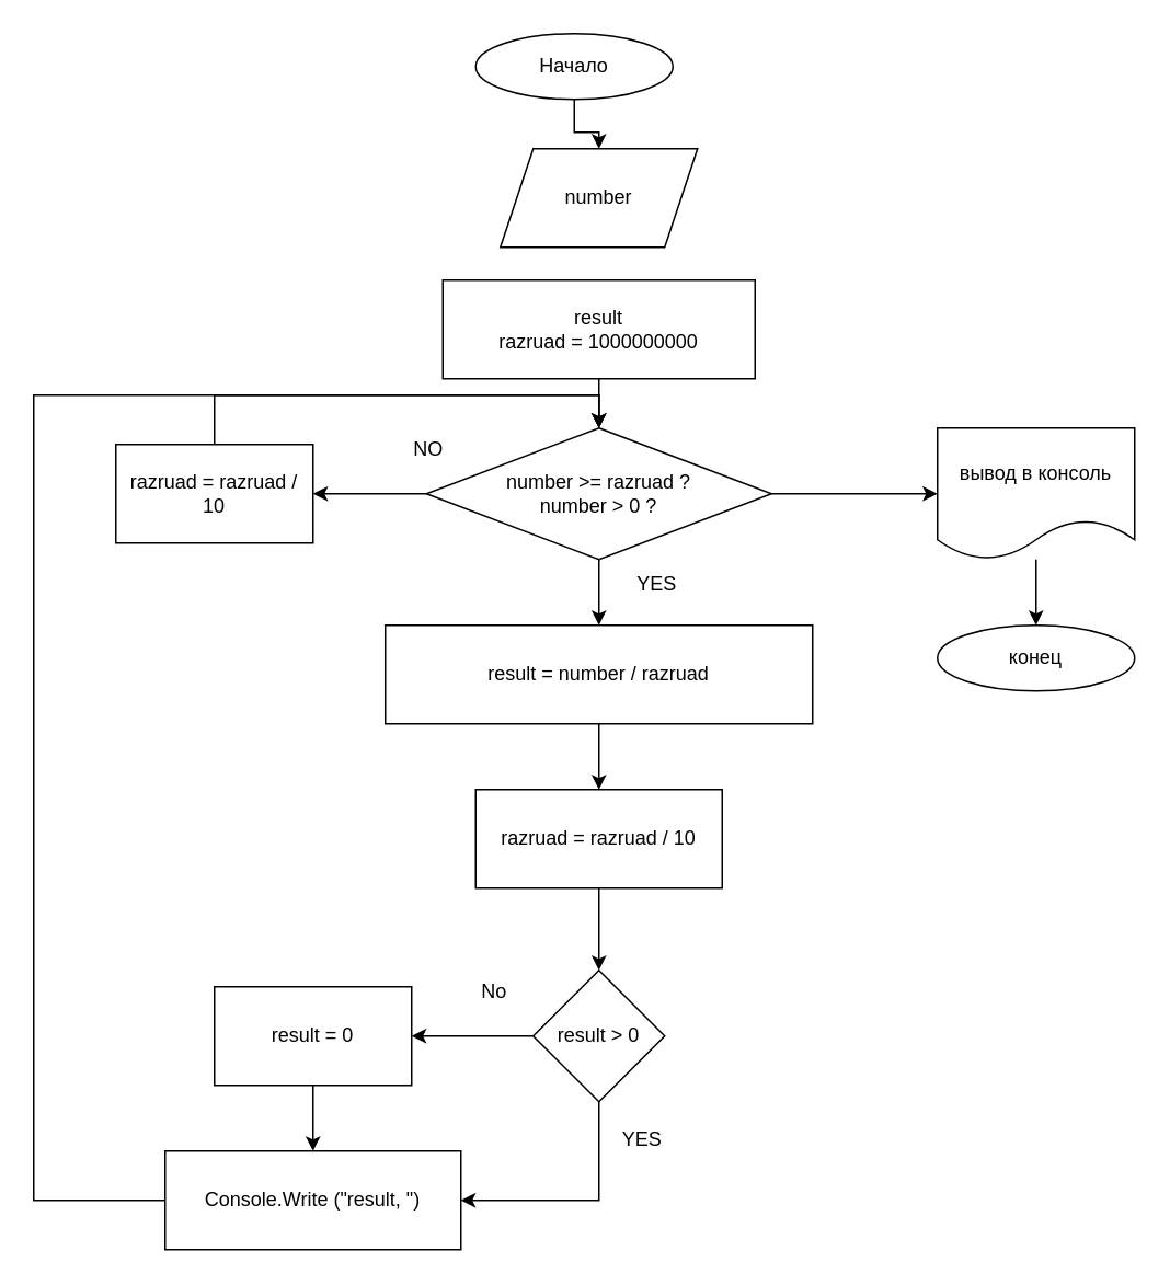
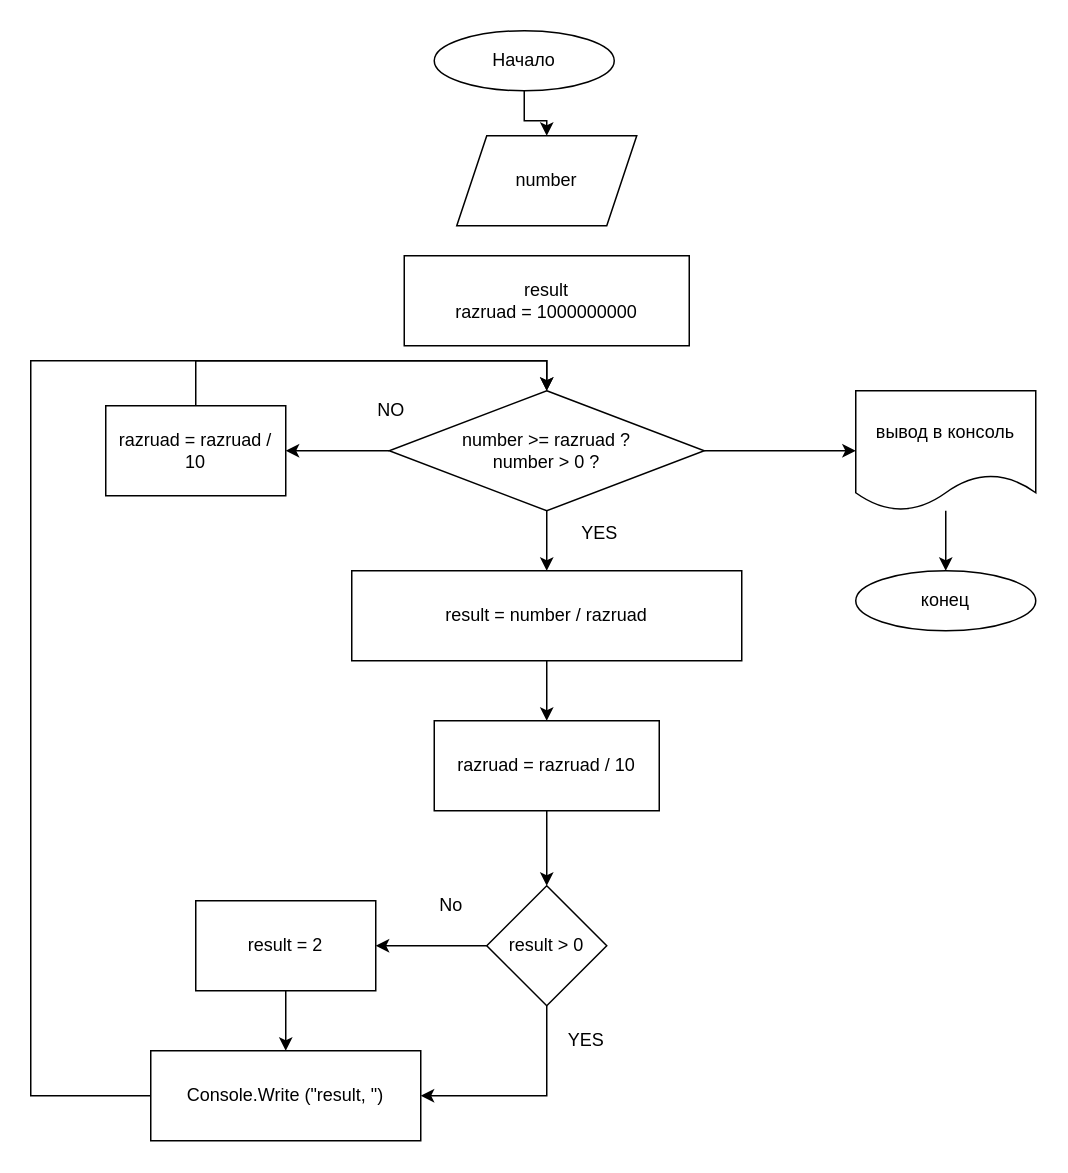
- <mxCell id="5" value="" style="edgeStyle=orthogonalEdgeStyle;rounded=0;orthogonalLoop=1;jettySize=auto;html=1;" edge="1" parent="1" source="6" target="12"><mxGeometry relative="1" as="geometry" /></mxCell>
- <mxCell id="29" value="result = 0" style="rounded=0;whiteSpace=wrap;html=1;" vertex="1" parent="1"><mxGeometry x="130" y="600" width="120" height="60" as="geometry" /></mxCell>
+ <mxCell id="29" value="result = 2" style="rounded=0;whiteSpace=wrap;html=1;" vertex="1" parent="1"><mxGeometry x="130" y="600" width="120" height="60" as="geometry" /></mxCell>
